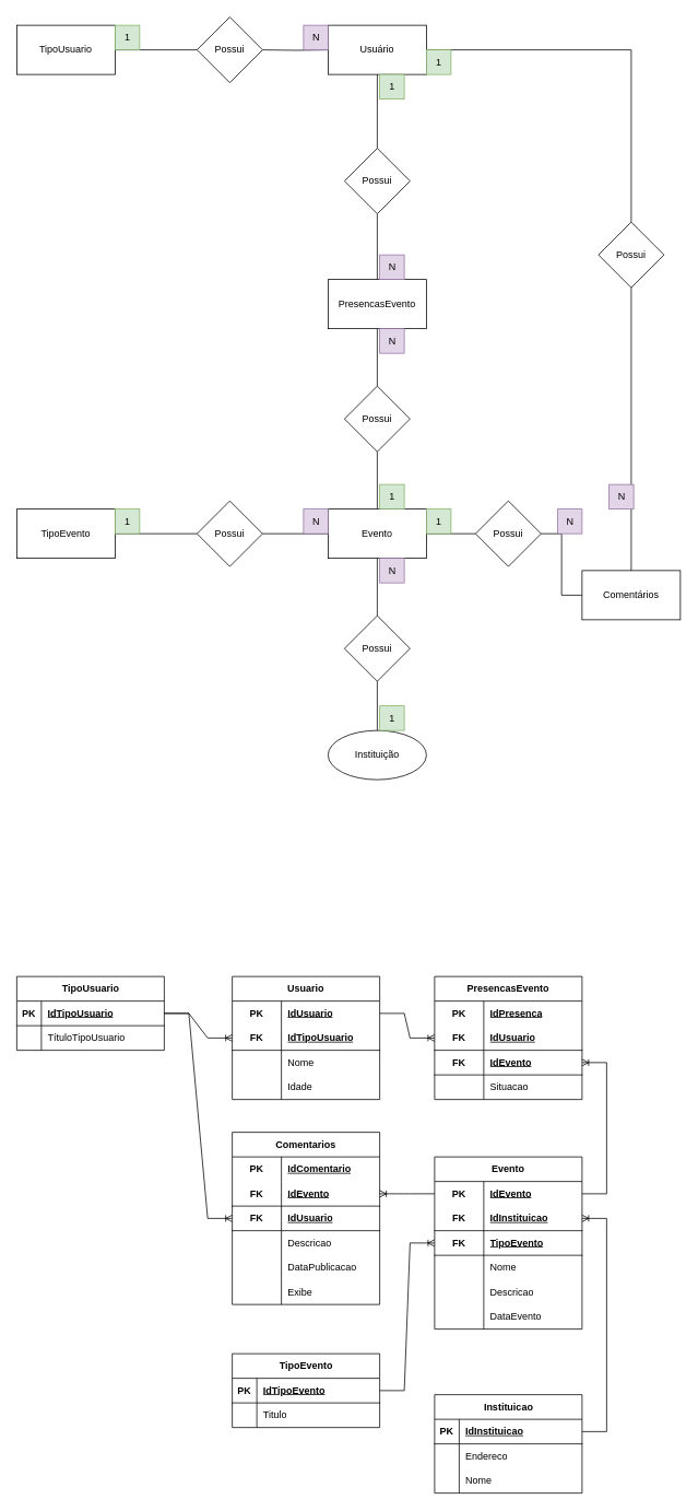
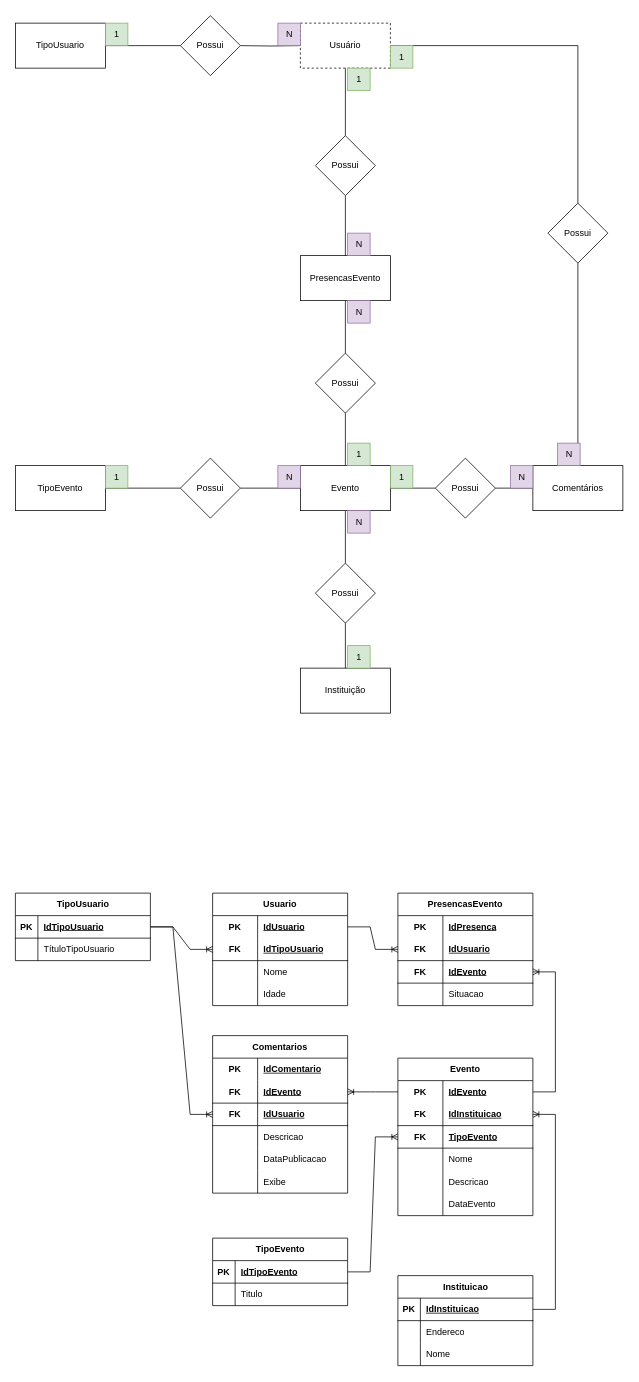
- <mxCell id="4" value="Usuário" style="rounded=0;whiteSpace=wrap;html=1;" parent="1" vertex="1"><mxGeometry x="400" y="30" width="120" height="60" as="geometry" /></mxCell>
+ <mxCell id="4" value="Usuário" style="rounded=0;whiteSpace=wrap;html=1;dashed=1;" parent="1" vertex="1"><mxGeometry x="400" y="30" width="120" height="60" as="geometry" /></mxCell>
- <mxCell id="17" value="Comentários" style="rounded=0;whiteSpace=wrap;html=1;" parent="1" vertex="1"><mxGeometry x="710" y="695" width="120" height="60" as="geometry" /></mxCell>
+ <mxCell id="17" value="Comentários" style="rounded=0;whiteSpace=wrap;html=1;" parent="1" vertex="1"><mxGeometry x="710" y="620" width="120" height="60" as="geometry" /></mxCell>
- <mxCell id="16" value="Instituição" style="ellipse;whiteSpace=wrap;html=1;" parent="1" vertex="1"><mxGeometry x="400" y="890" width="120" height="60" as="geometry" /></mxCell>
+ <mxCell id="16" value="Instituição" style="rounded=0;whiteSpace=wrap;html=1;" parent="1" vertex="1"><mxGeometry x="400" y="890" width="120" height="60" as="geometry" /></mxCell>
